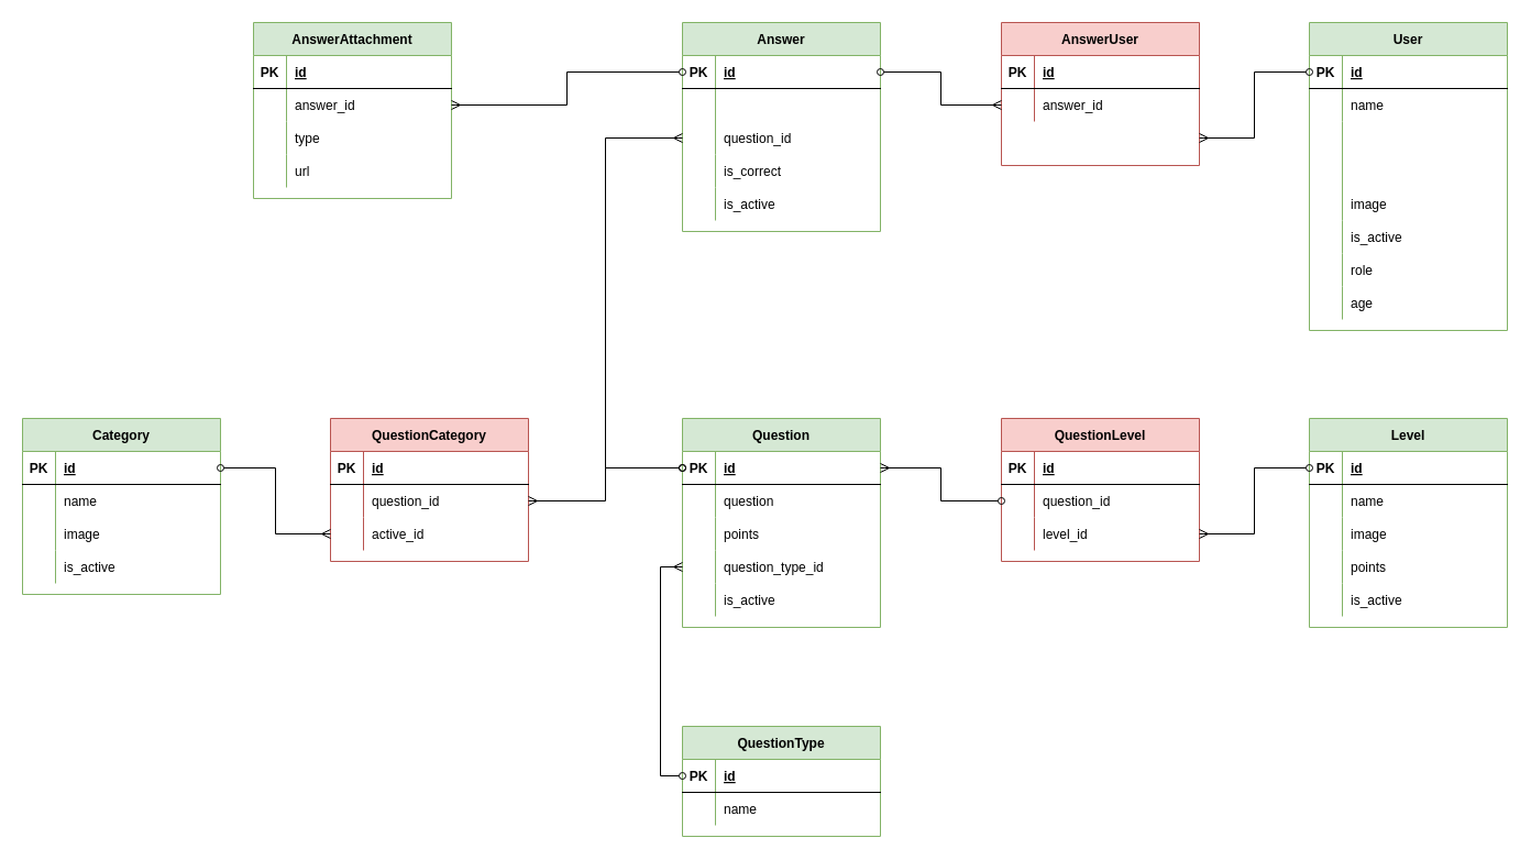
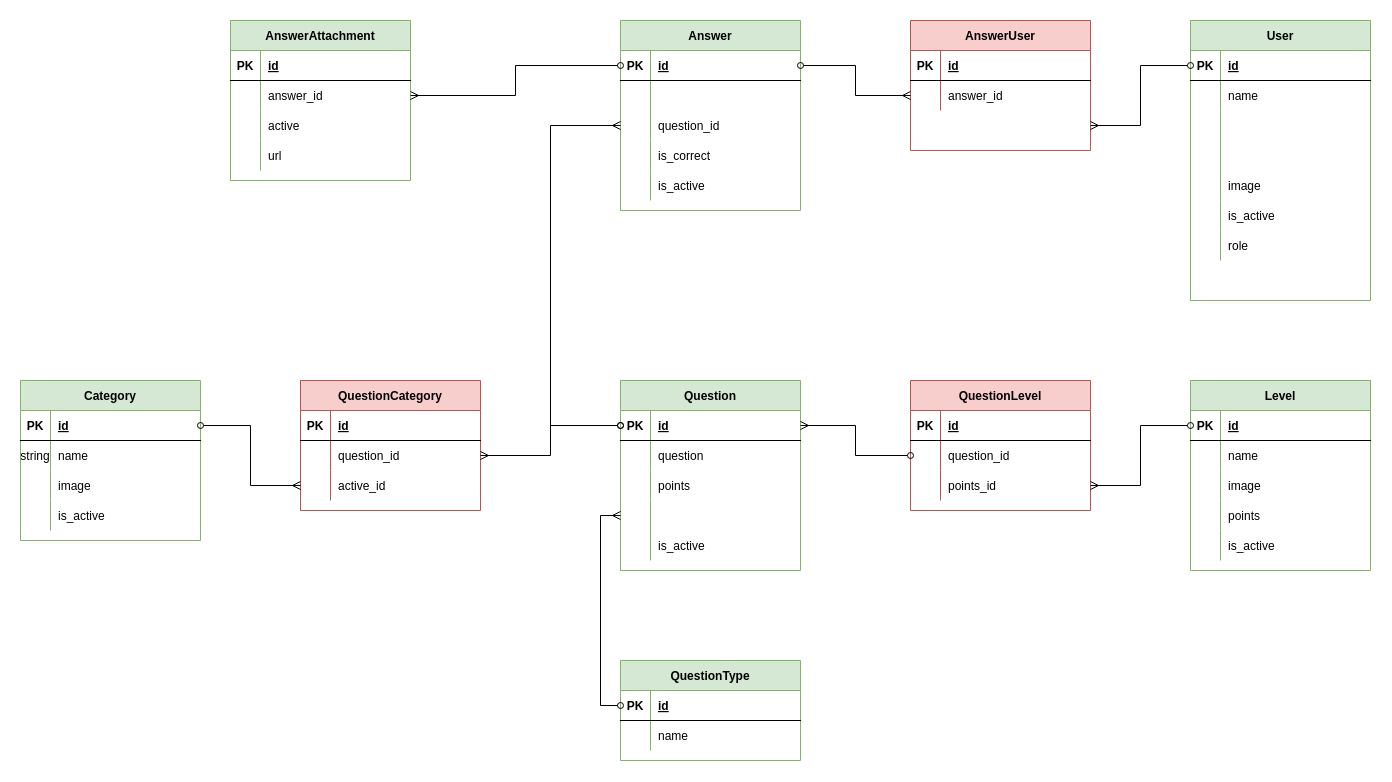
- <mxCell id="130" value="type" style="shape=partialRectangle;connectable=0;fillColor=none;top=0;left=0;bottom=0;right=0;align=left;spacingLeft=6;overflow=hidden;" parent="128" vertex="1"><mxGeometry x="30" width="150" height="30" as="geometry"><mxRectangle width="150" height="30" as="alternateBounds" /></mxGeometry></mxCell>
+ <mxCell id="130" value="active" style="shape=partialRectangle;connectable=0;fillColor=none;top=0;left=0;bottom=0;right=0;align=left;spacingLeft=6;overflow=hidden;" parent="128" vertex="1"><mxGeometry x="30" width="150" height="30" as="geometry"><mxRectangle width="150" height="30" as="alternateBounds" /></mxGeometry></mxCell>
- <mxCell id="37" value="age" style="shape=partialRectangle;connectable=0;fillColor=none;top=0;left=0;bottom=0;right=0;align=left;spacingLeft=6;overflow=hidden;" vertex="1" parent="35"><mxGeometry x="30" width="150" height="30" as="geometry"><mxRectangle width="150" height="30" as="alternateBounds" /></mxGeometry></mxCell>
+ <mxCell id="7" value="string" style="shape=partialRectangle;connectable=0;fillColor=none;top=0;left=0;bottom=0;right=0;editable=1;overflow=hidden;" parent="6" vertex="1"><mxGeometry width="30" height="30" as="geometry"><mxRectangle width="30" height="30" as="alternateBounds" /></mxGeometry></mxCell>
- <mxCell id="103" value="level_id" style="shape=partialRectangle;connectable=0;fillColor=none;top=0;left=0;bottom=0;right=0;align=left;spacingLeft=6;overflow=hidden;" parent="101" vertex="1"><mxGeometry x="30" width="150" height="30" as="geometry"><mxRectangle width="150" height="30" as="alternateBounds" /></mxGeometry></mxCell>
+ <mxCell id="103" value="points_id" style="shape=partialRectangle;connectable=0;fillColor=none;top=0;left=0;bottom=0;right=0;align=left;spacingLeft=6;overflow=hidden;" parent="101" vertex="1"><mxGeometry x="30" width="150" height="30" as="geometry"><mxRectangle width="150" height="30" as="alternateBounds" /></mxGeometry></mxCell>
- <mxCell id="50" value="question_type_id" style="shape=partialRectangle;connectable=0;fillColor=none;top=0;left=0;bottom=0;right=0;align=left;spacingLeft=6;overflow=hidden;" parent="48" vertex="1"><mxGeometry x="30" width="150" height="30" as="geometry"><mxRectangle width="150" height="30" as="alternateBounds" /></mxGeometry></mxCell>
